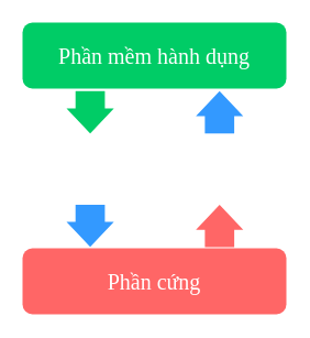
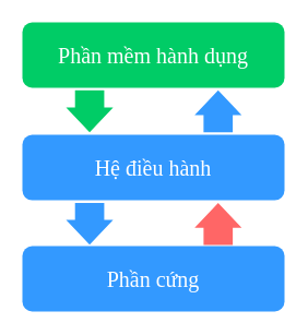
+ <mxCell id="4" value="Hệ điều hành" style="rounded=1;whiteSpace=wrap;html=1;fontFamily=Segoe UI Variable Display;fontSize=20;fillColor=#3399FF;strokeColor=none;fontColor=#FFFFFF;" parent="1" vertex="1"><mxGeometry x="20" y="123.09" width="240" height="60" as="geometry" /></mxCell>
- <mxCell id="2" value="Phần cứng" style="rounded=1;whiteSpace=wrap;html=1;fontFamily=Segoe UI Variable Display;fontSize=20;fillColor=#FF6666;strokeColor=none;fontColor=#FFFFFF;" parent="1" vertex="1"><mxGeometry x="20" y="225" width="240" height="60" as="geometry" /></mxCell>
+ <mxCell id="2" value="Phần cứng" style="rounded=1;whiteSpace=wrap;html=1;fontFamily=Segoe UI Variable Display;fontSize=20;fillColor=#3399ff;strokeColor=none;fontColor=#FFFFFF;" parent="1" vertex="1"><mxGeometry x="20" y="225" width="240" height="60" as="geometry" /></mxCell>
